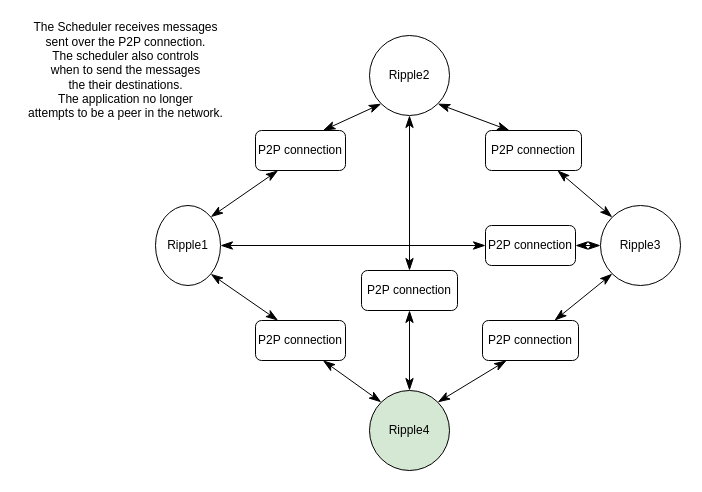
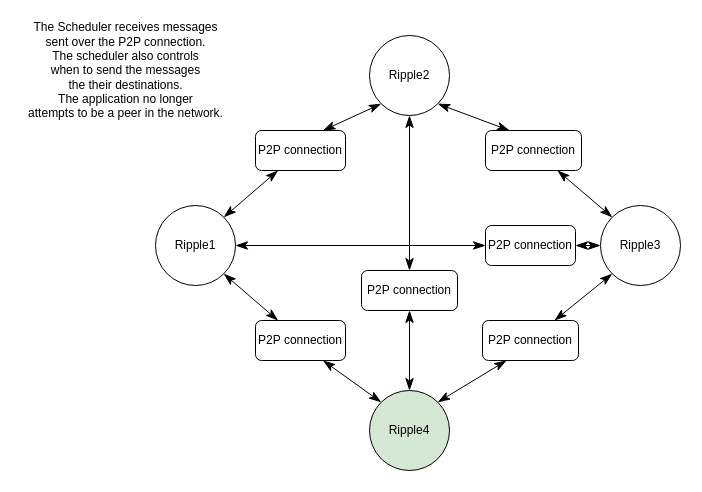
- <mxCell id="6" value="Ripple1" style="ellipse;whiteSpace=wrap;html=1;aspect=fixed;hachureGap=4;pointerEvents=0;fillColor=default;strokeColor=default;fontColor=default;" vertex="1" parent="1"><mxGeometry x="155" y="205" width="65" height="80" as="geometry" /></mxCell>
+ <mxCell id="6" value="Ripple1" style="ellipse;whiteSpace=wrap;html=1;aspect=fixed;hachureGap=4;pointerEvents=0;fillColor=default;strokeColor=default;fontColor=default;" vertex="1" parent="1"><mxGeometry x="155" y="205" width="80" height="80" as="geometry" /></mxCell>
